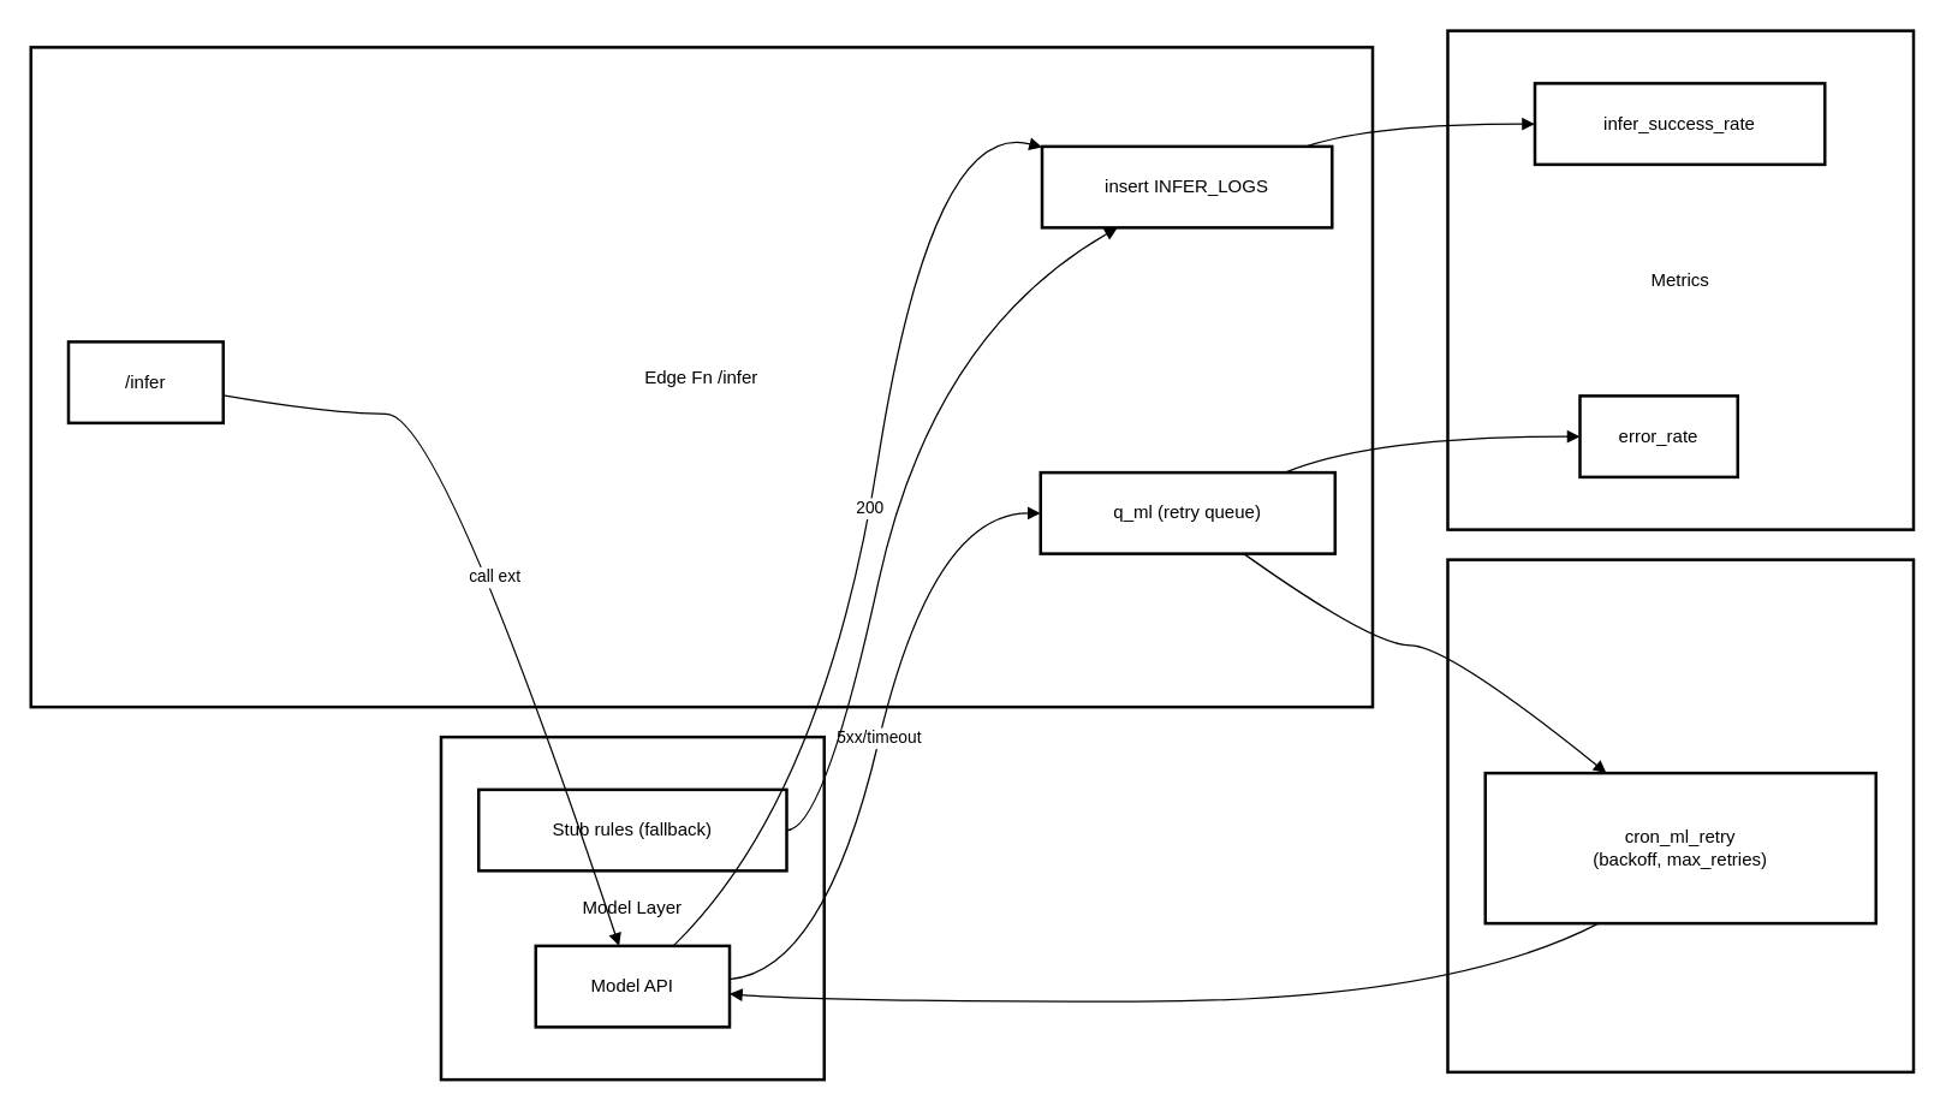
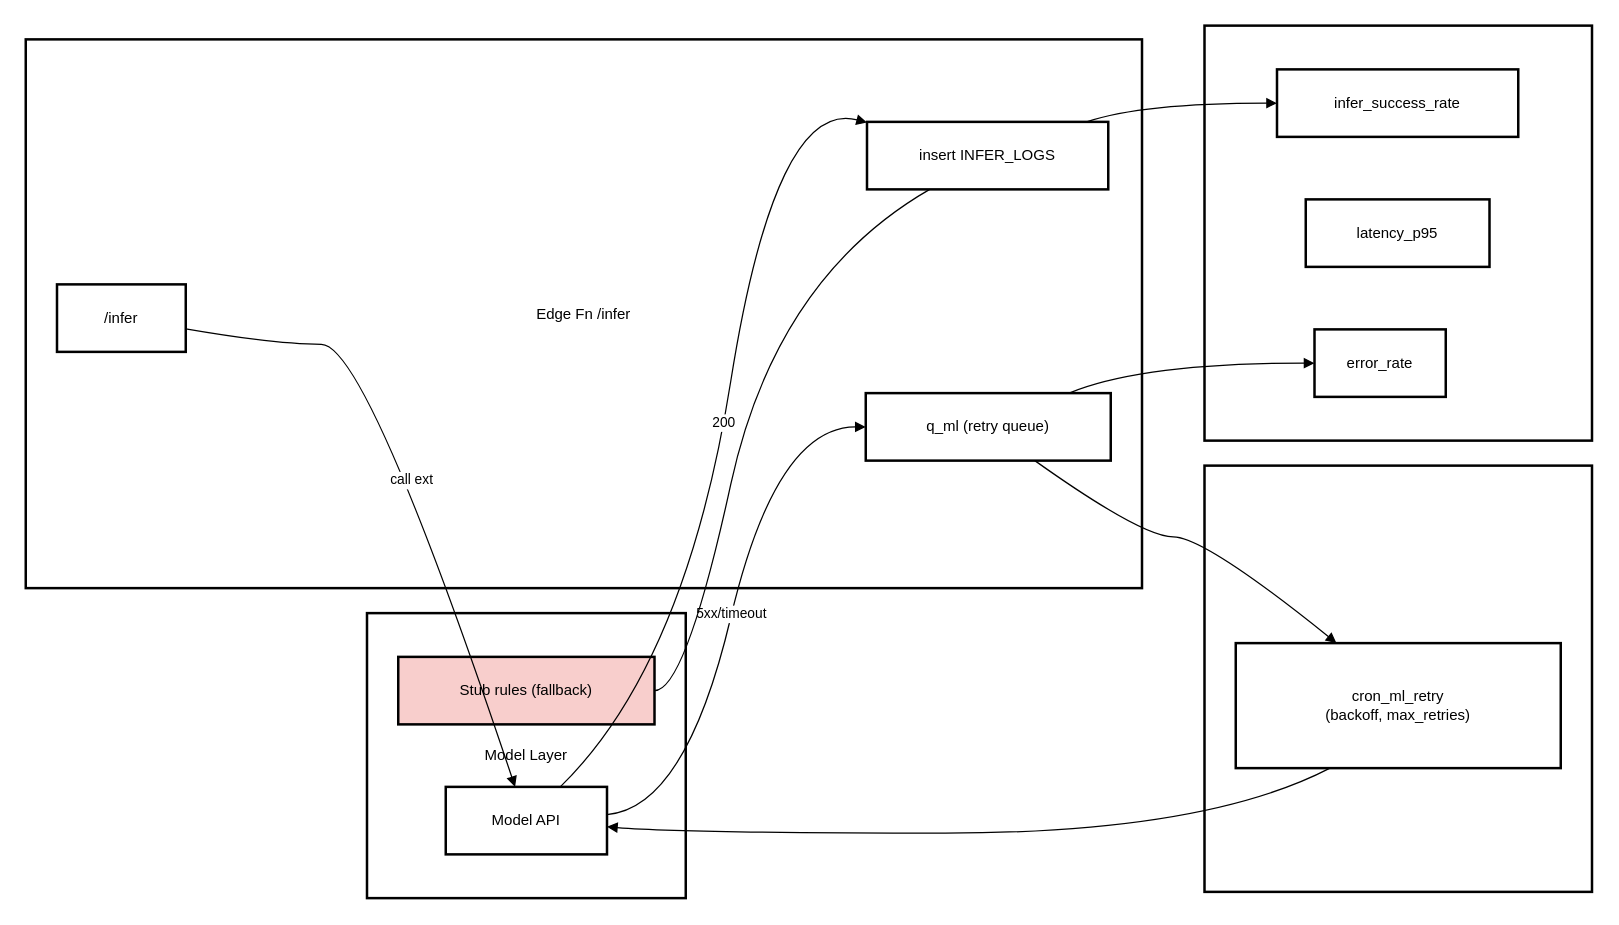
- <mxCell id="18" value="" style="curved=1;startArrow=none;endArrow=block;exitX=1;exitY=0.5;entryX=0.26;entryY=1;rounded=0;" edge="1" parent="1" source="10" target="8"><mxGeometry relative="1" as="geometry"><Array as="points"><mxPoint x="548" y="552" /><mxPoint x="620" y="222" /></Array></mxGeometry></mxCell>
+ <mxCell id="18" value="" style="curved=1;startArrow=none;endArrow=none;exitX=1;exitY=0.5;entryX=0.26;entryY=1;rounded=0;" edge="1" parent="1" source="10" target="8"><mxGeometry relative="1" as="geometry"><Array as="points"><mxPoint x="548" y="552" /><mxPoint x="620" y="222" /></Array></mxGeometry></mxCell>
+ <mxCell id="13" value="latency_p95" style="whiteSpace=wrap;strokeWidth=2;" vertex="1" parent="1"><mxGeometry x="1044" y="159" width="147" height="54" as="geometry" /></mxCell>
- <mxCell id="10" value="Stub rules (fallback)" style="whiteSpace=wrap;strokeWidth=2;" vertex="1" parent="1"><mxGeometry x="318" y="525" width="205" height="54" as="geometry" /></mxCell>
+ <mxCell id="10" value="Stub rules (fallback)" style="whiteSpace=wrap;strokeWidth=2;fillColor=#f8cecc;" vertex="1" parent="1"><mxGeometry x="318" y="525" width="205" height="54" as="geometry" /></mxCell>
